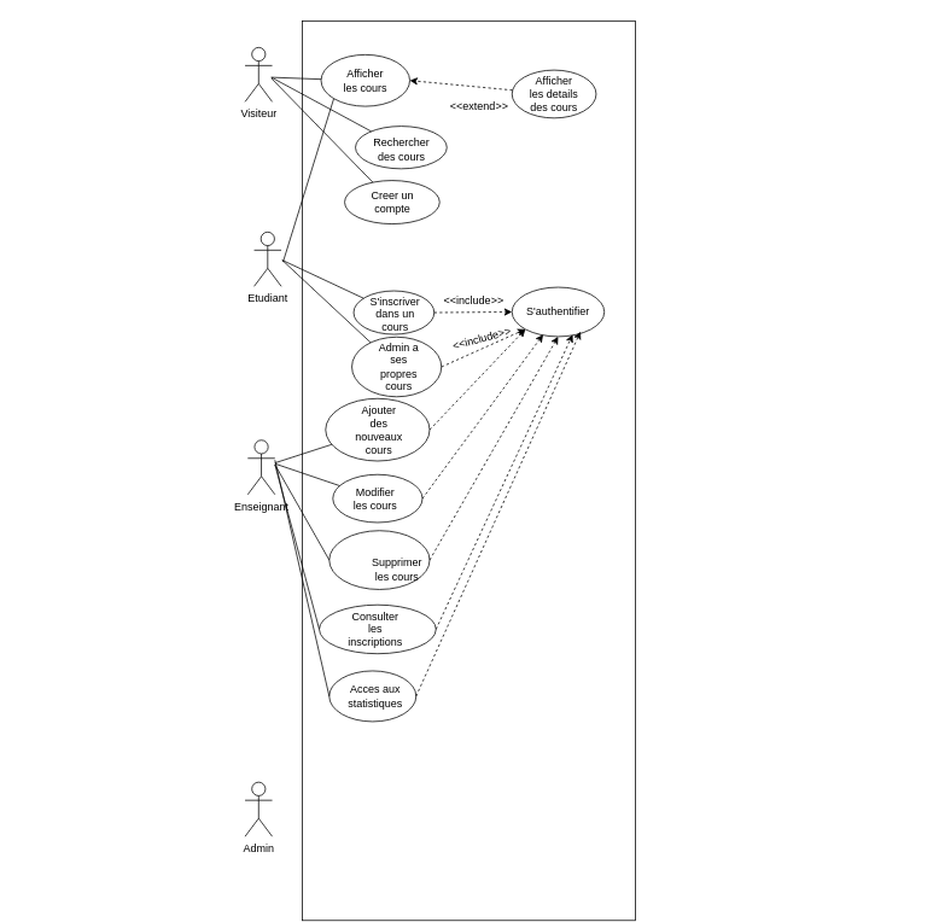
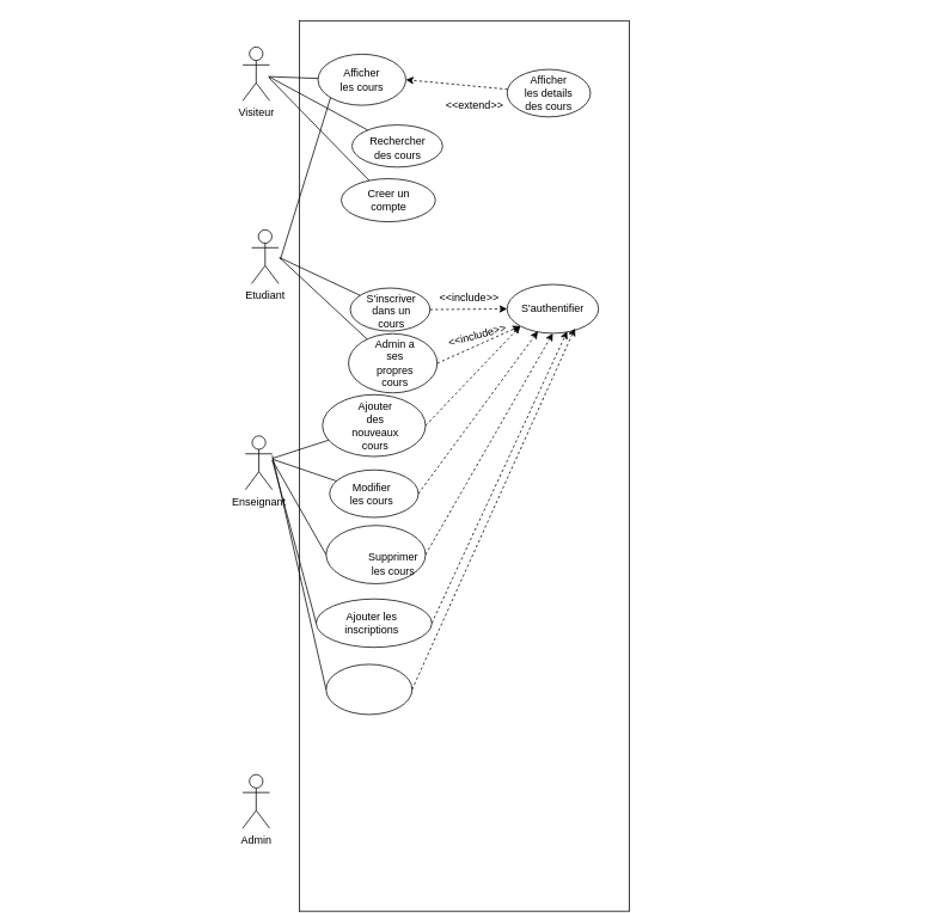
- <mxCell id="32" value="Consulter les inscriptions" style="text;html=1;align=center;verticalAlign=middle;whiteSpace=wrap;rounded=0;" vertex="1" parent="2"><mxGeometry x="51" y="660" width="60" height="30" as="geometry" /></mxCell>
+ <mxCell id="32" value="Ajouter les inscriptions" style="text;html=1;align=center;verticalAlign=middle;whiteSpace=wrap;rounded=0;" vertex="1" parent="2"><mxGeometry x="51" y="660" width="60" height="30" as="geometry" /></mxCell>
- <mxCell id="39" value="Acces aux statistiques" style="text;html=1;align=center;verticalAlign=middle;whiteSpace=wrap;rounded=0;" vertex="1" parent="2"><mxGeometry x="51" y="734" width="60" height="30" as="geometry" /></mxCell>
